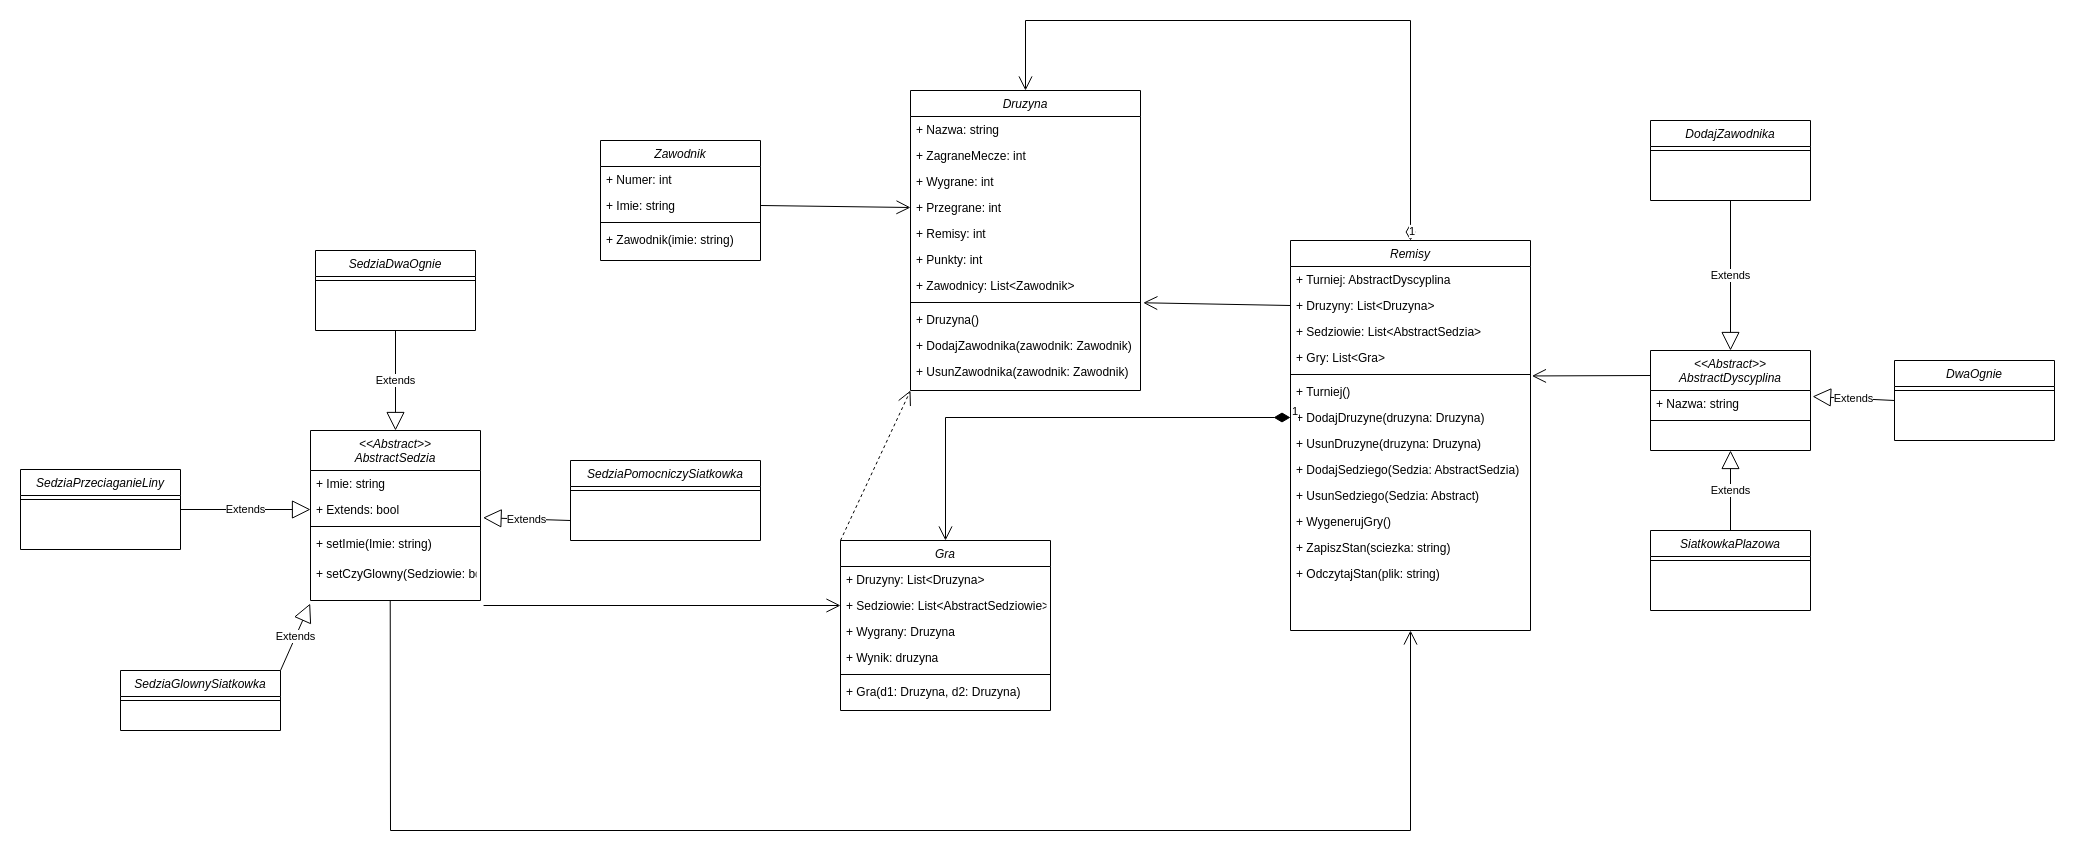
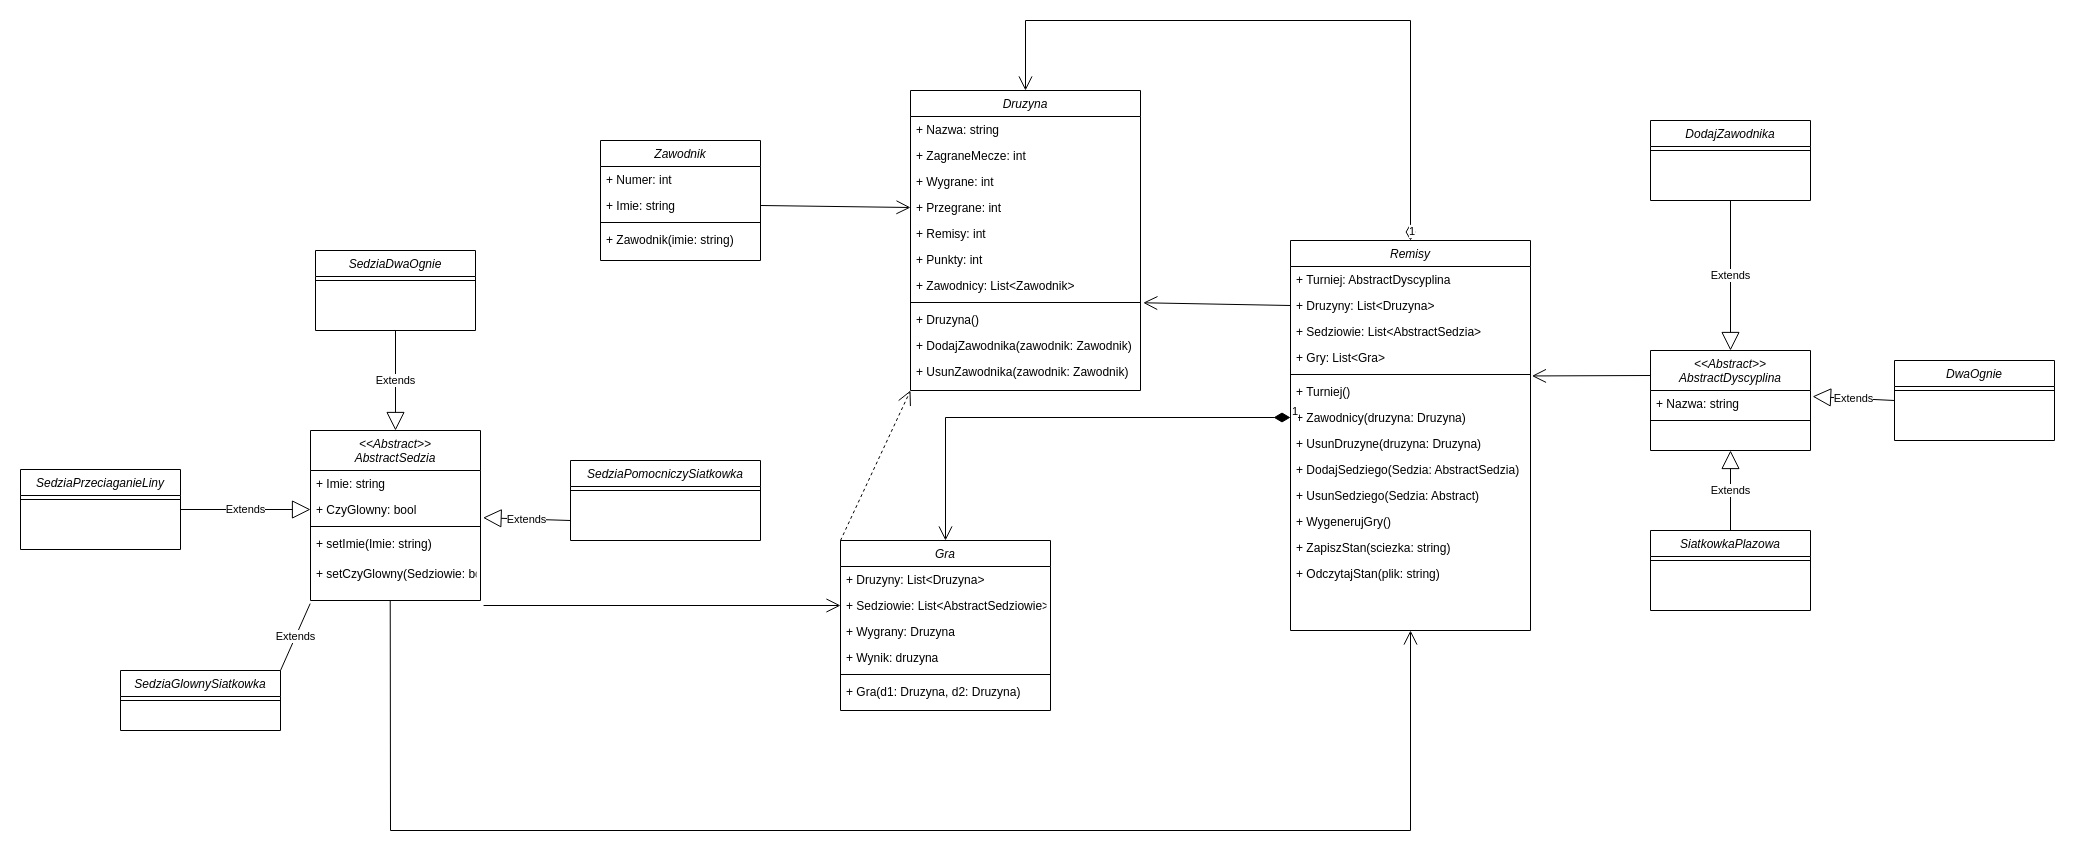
- <mxCell id="52" value="+ DodajDruzyne(druzyna: Druzyna)" style="text;align=left;verticalAlign=top;spacingLeft=4;spacingRight=4;overflow=hidden;rotatable=0;points=[[0,0.5],[1,0.5]];portConstraint=eastwest;rounded=0;shadow=0;html=0;" vertex="1" parent="45"><mxGeometry y="164" width="240" height="26" as="geometry" /></mxCell>
+ <mxCell id="52" value="+ Zawodnicy(druzyna: Druzyna)" style="text;align=left;verticalAlign=top;spacingLeft=4;spacingRight=4;overflow=hidden;rotatable=0;points=[[0,0.5],[1,0.5]];portConstraint=eastwest;rounded=0;shadow=0;html=0;" vertex="1" parent="45"><mxGeometry y="164" width="240" height="26" as="geometry" /></mxCell>
- <mxCell id="13" value="+ Extends: bool" style="text;align=left;verticalAlign=top;spacingLeft=4;spacingRight=4;overflow=hidden;rotatable=0;points=[[0,0.5],[1,0.5]];portConstraint=eastwest;rounded=0;shadow=0;html=0;" vertex="1" parent="11"><mxGeometry y="66" width="170" height="26" as="geometry" /></mxCell>
+ <mxCell id="13" value="+ CzyGlowny: bool" style="text;align=left;verticalAlign=top;spacingLeft=4;spacingRight=4;overflow=hidden;rotatable=0;points=[[0,0.5],[1,0.5]];portConstraint=eastwest;rounded=0;shadow=0;html=0;" vertex="1" parent="11"><mxGeometry y="66" width="170" height="26" as="geometry" /></mxCell>
- <mxCell id="77" value="Extends" style="endArrow=block;endSize=16;endFill=0;html=1;rounded=0;entryX=-0.002;entryY=1.078;entryDx=0;entryDy=0;exitX=1;exitY=0;exitDx=0;exitDy=0;entryPerimeter=0;" edge="1" parent="1" source="72" target="16"><mxGeometry width="160" relative="1" as="geometry"><mxPoint x="200" y="529" as="sourcePoint" /><mxPoint x="330" y="529" as="targetPoint" /></mxGeometry></mxCell>
+ <mxCell id="77" value="Extends" style="endArrow=none;endSize=16;endFill=0;html=1;rounded=0;entryX=-0.002;entryY=1.078;entryDx=0;entryDy=0;exitX=1;exitY=0;exitDx=0;exitDy=0;entryPerimeter=0;" edge="1" parent="1" source="72" target="16"><mxGeometry width="160" relative="1" as="geometry"><mxPoint x="200" y="529" as="sourcePoint" /><mxPoint x="330" y="529" as="targetPoint" /></mxGeometry></mxCell>
